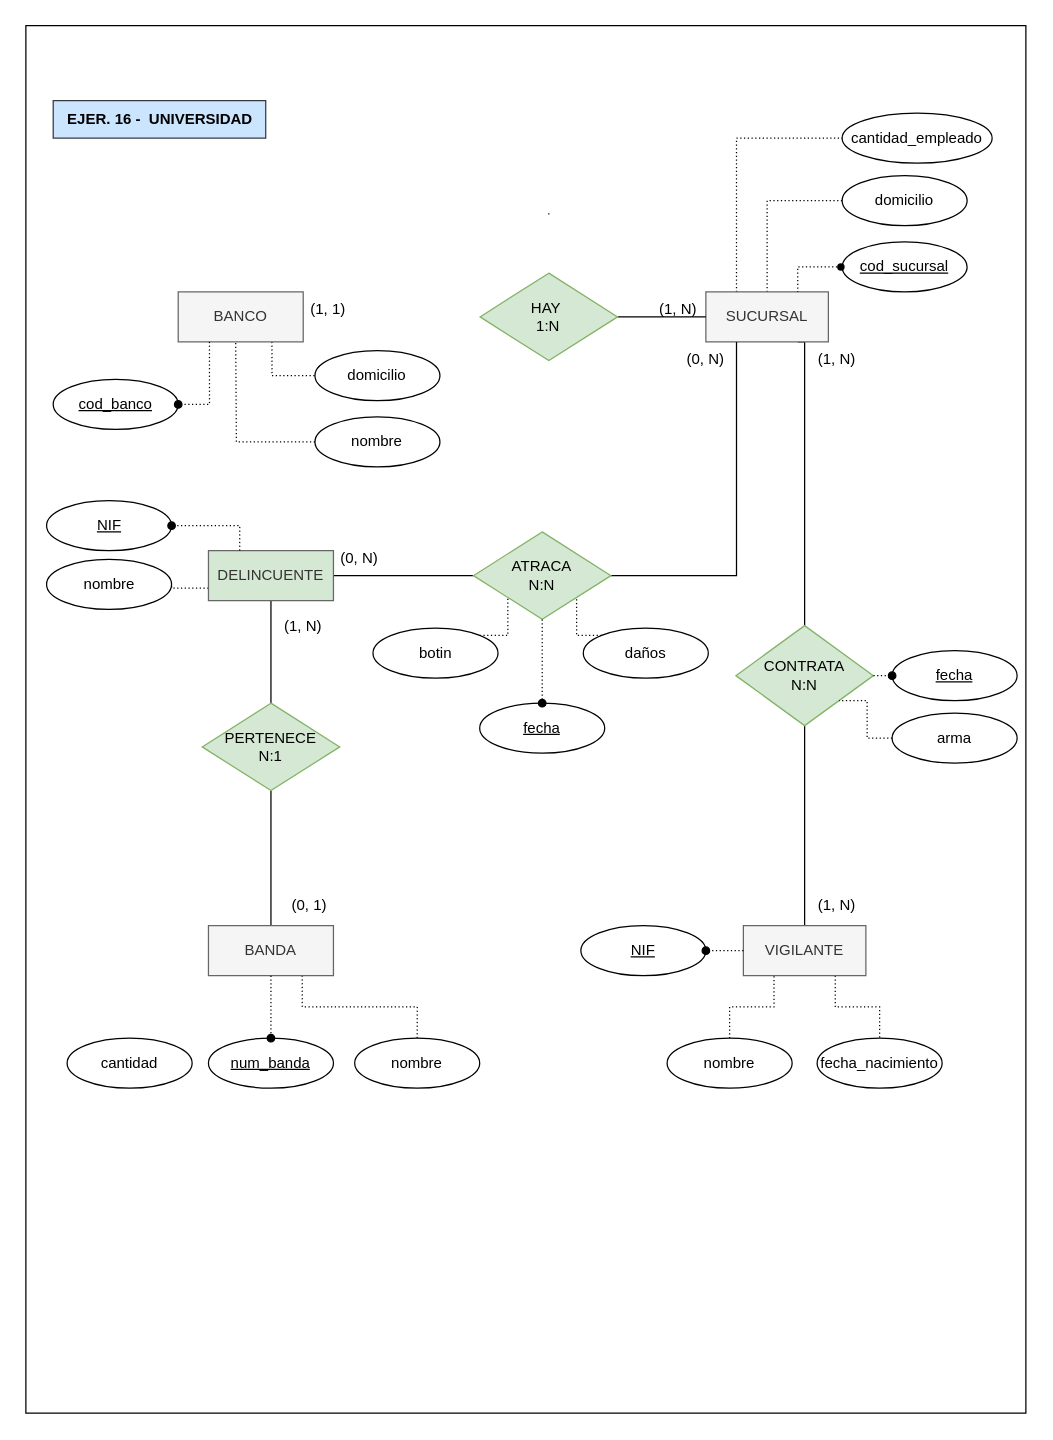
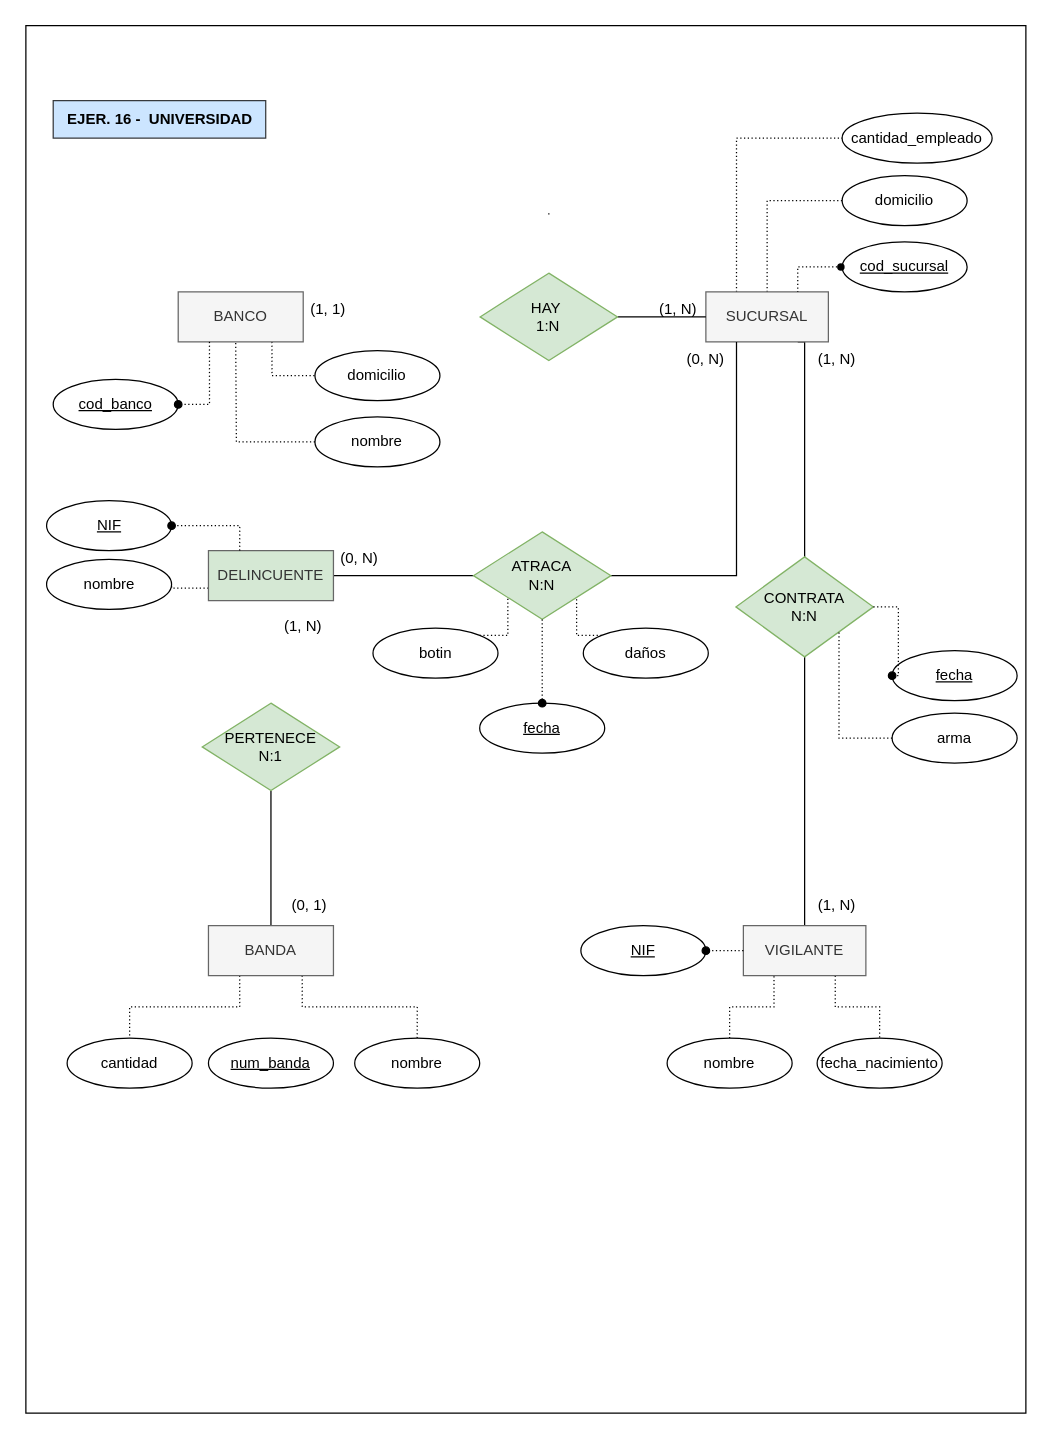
- <mxCell id="6" style="edgeStyle=orthogonalEdgeStyle;rounded=0;orthogonalLoop=1;jettySize=auto;html=1;exitX=0.5;exitY=1;exitDx=0;exitDy=0;entryX=0.5;entryY=0;entryDx=0;entryDy=0;endArrow=none;endFill=0;" edge="1" parent="1" source="7" target="45"><mxGeometry relative="1" as="geometry" /></mxCell>
- <mxCell id="29" value="CONTRATA&lt;br&gt;N:N" style="shape=rhombus;perimeter=rhombusPerimeter;whiteSpace=wrap;html=1;align=center;fillColor=#d5e8d4;strokeColor=#82b366;" vertex="1" parent="1"><mxGeometry x="588" y="500" width="110" height="80" as="geometry" /></mxCell>
+ <mxCell id="29" value="CONTRATA&lt;br&gt;N:N" style="shape=rhombus;perimeter=rhombusPerimeter;whiteSpace=wrap;html=1;align=center;fillColor=#d5e8d4;strokeColor=#82b366;" vertex="1" parent="1"><mxGeometry x="588" y="445" width="110" height="80" as="geometry" /></mxCell>
- <mxCell id="53" style="edgeStyle=orthogonalEdgeStyle;rounded=0;orthogonalLoop=1;jettySize=auto;html=1;exitX=0.5;exitY=1;exitDx=0;exitDy=0;entryX=0.5;entryY=0;entryDx=0;entryDy=0;endArrow=oval;endFill=1;dashed=1;dashPattern=1 2;" edge="1" parent="1" source="48" target="52"><mxGeometry relative="1" as="geometry" /></mxCell>
+ <mxCell id="46" style="edgeStyle=orthogonalEdgeStyle;rounded=0;orthogonalLoop=1;jettySize=auto;html=1;exitX=0.25;exitY=1;exitDx=0;exitDy=0;entryX=0.5;entryY=0;entryDx=0;entryDy=0;dashed=1;dashPattern=1 2;endArrow=none;endFill=0;" edge="1" parent="1" source="48" target="51"><mxGeometry relative="1" as="geometry" /></mxCell>
